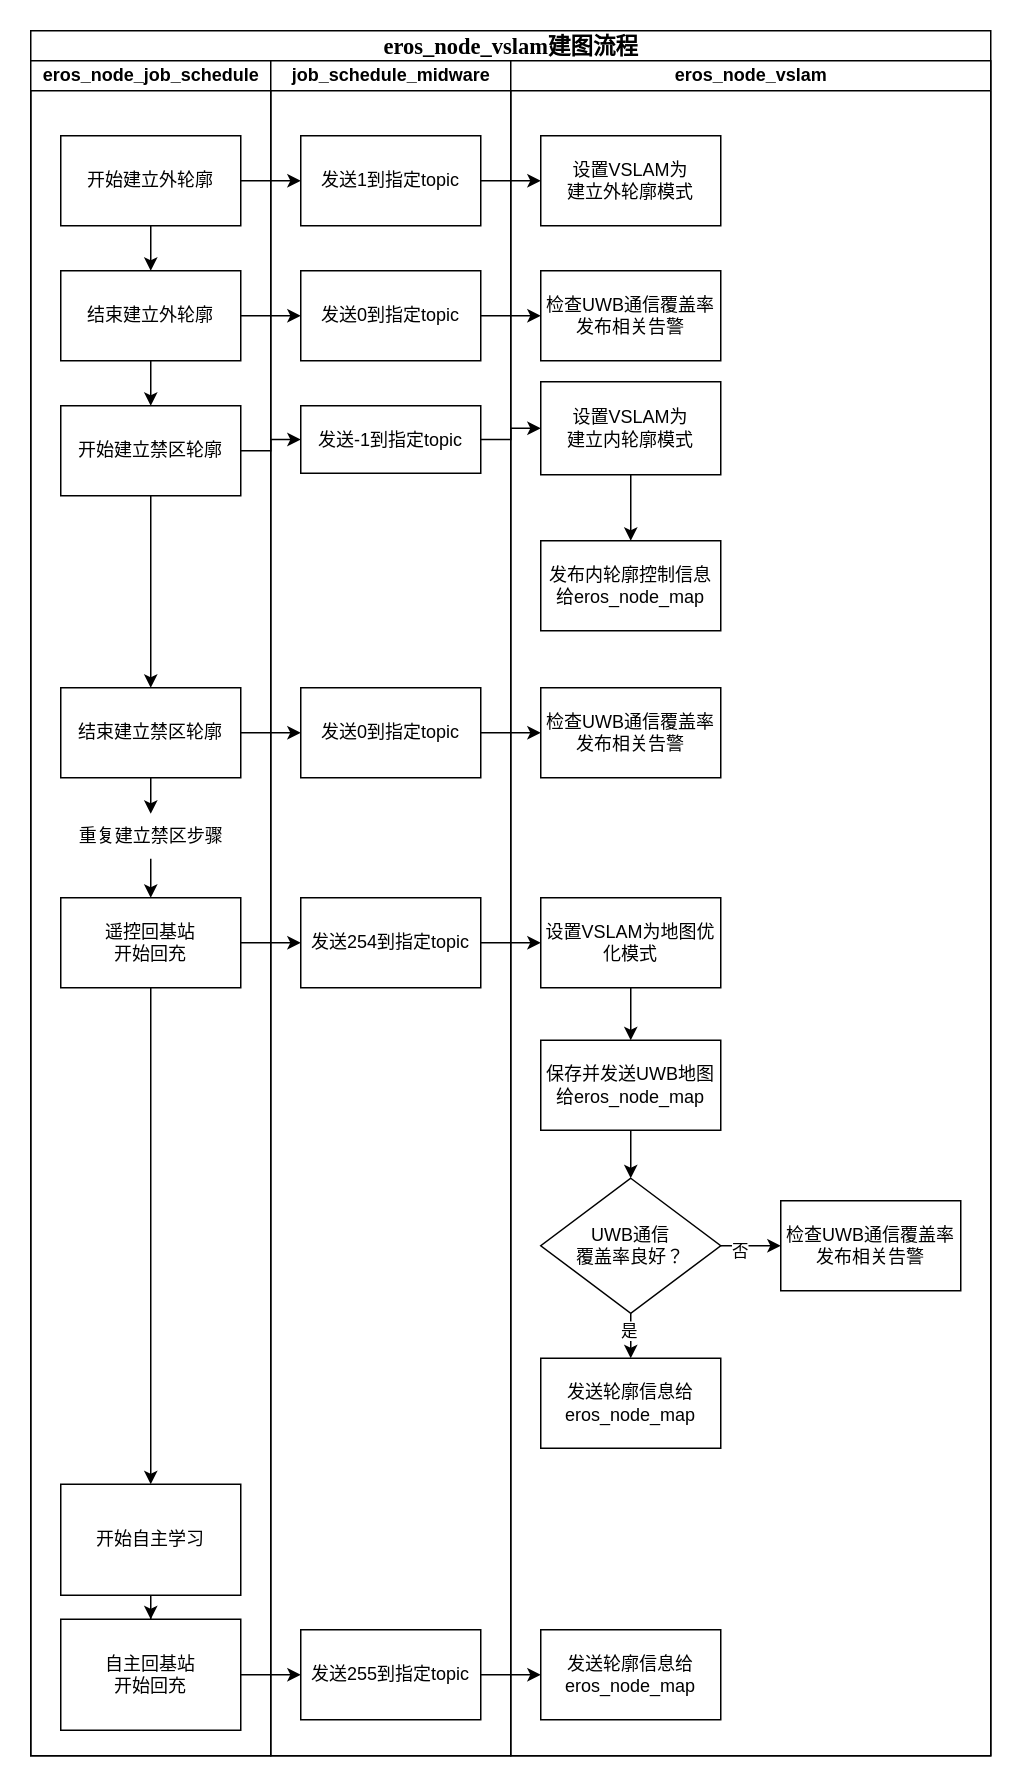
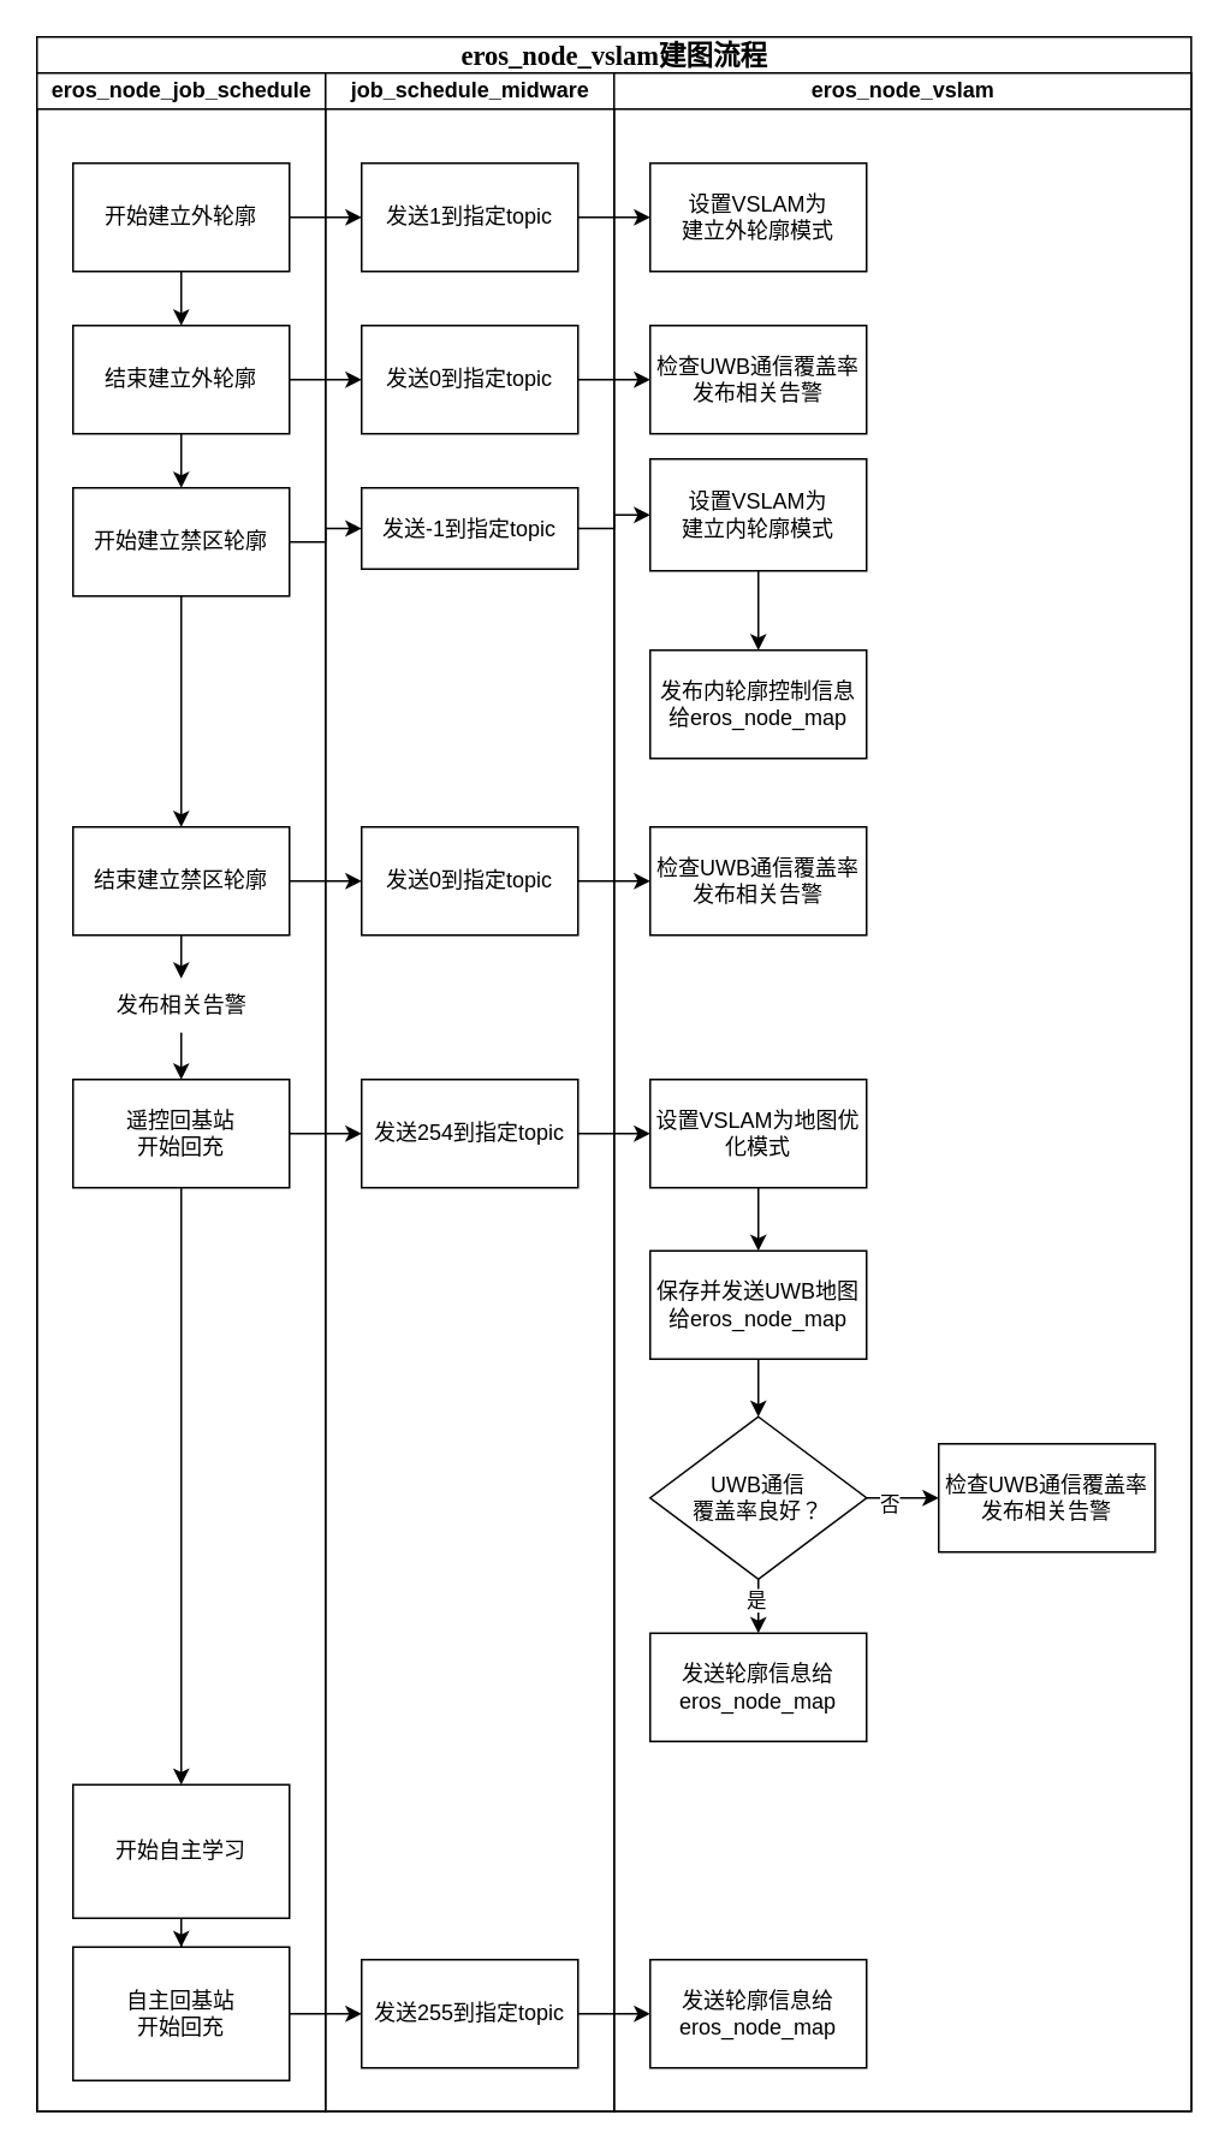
- <mxCell id="16" value="重复建立禁区步骤" style="text;html=1;align=center;verticalAlign=middle;resizable=0;points=[];autosize=1;strokeColor=none;fillColor=none;" vertex="1" parent="3"><mxGeometry x="20" y="502" width="120" height="30" as="geometry" /></mxCell>
+ <mxCell id="16" value="发布相关告警" style="text;html=1;align=center;verticalAlign=middle;resizable=0;points=[];autosize=1;strokeColor=none;fillColor=none;" vertex="1" parent="3"><mxGeometry x="20" y="502" width="120" height="30" as="geometry" /></mxCell>
